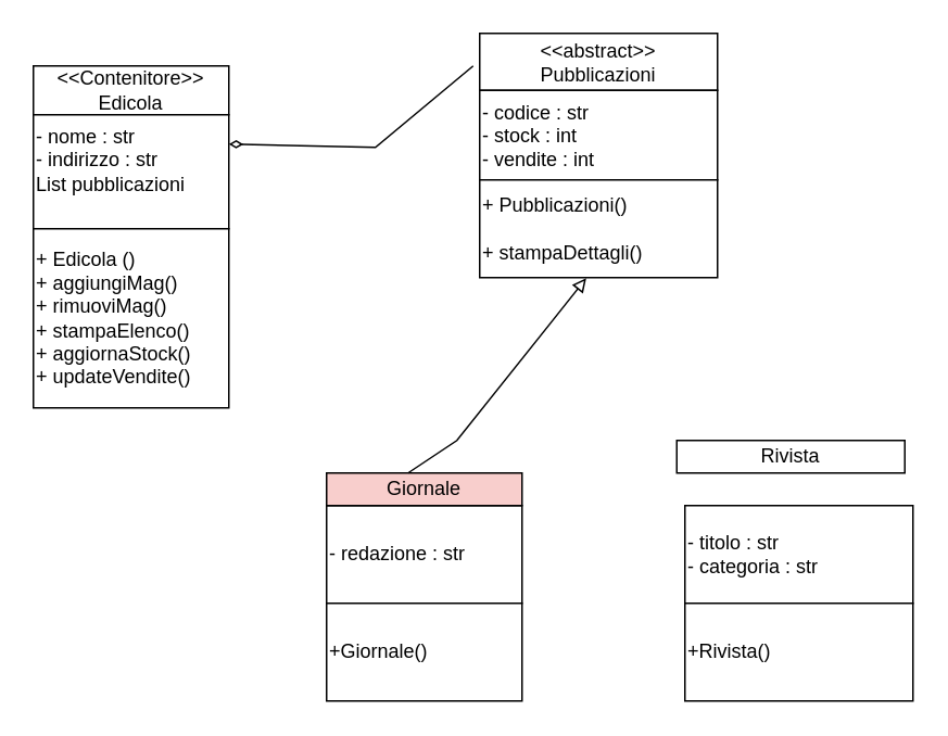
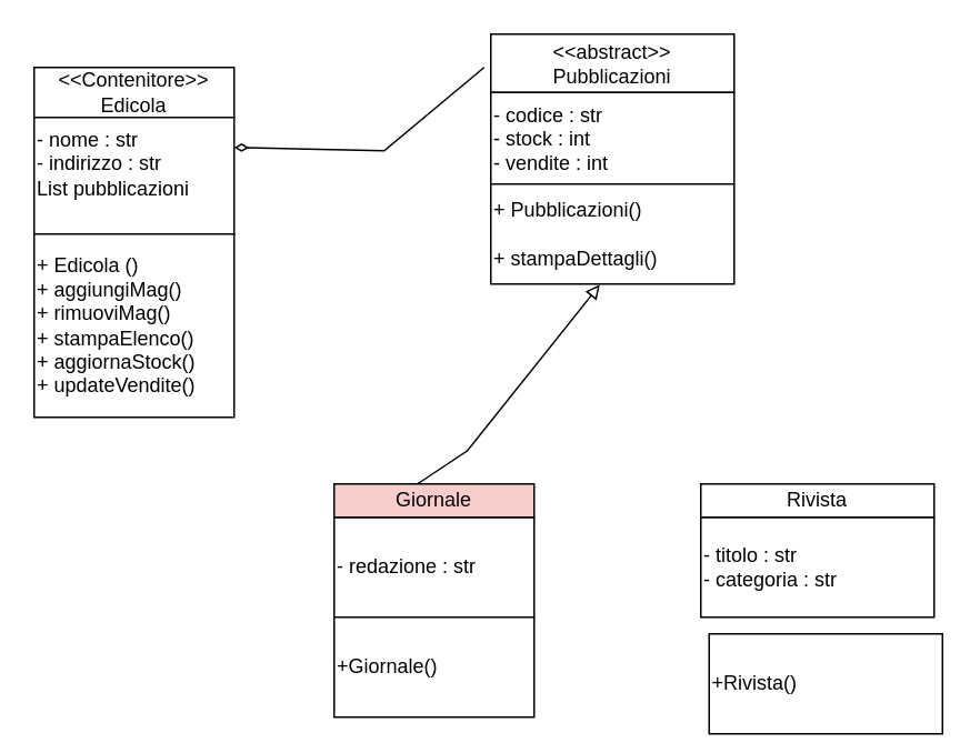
- <mxCell id="8" value="Rivista" style="rounded=0;whiteSpace=wrap;html=1;" parent="1" vertex="1"><mxGeometry x="415" y="270" width="140" height="20" as="geometry" /></mxCell>
+ <mxCell id="8" value="Rivista" style="rounded=0;whiteSpace=wrap;html=1;" parent="1" vertex="1"><mxGeometry x="420" y="290" width="140" height="20" as="geometry" /></mxCell>
- <mxCell id="11" value="+Rivista()" style="rounded=0;whiteSpace=wrap;html=1;align=left;" parent="1" vertex="1"><mxGeometry x="420" y="370" width="140" height="60" as="geometry" /></mxCell>
+ <mxCell id="11" value="+Rivista()" style="rounded=0;whiteSpace=wrap;html=1;align=left;" parent="1" vertex="1"><mxGeometry x="425" y="380" width="140" height="60" as="geometry" /></mxCell>
